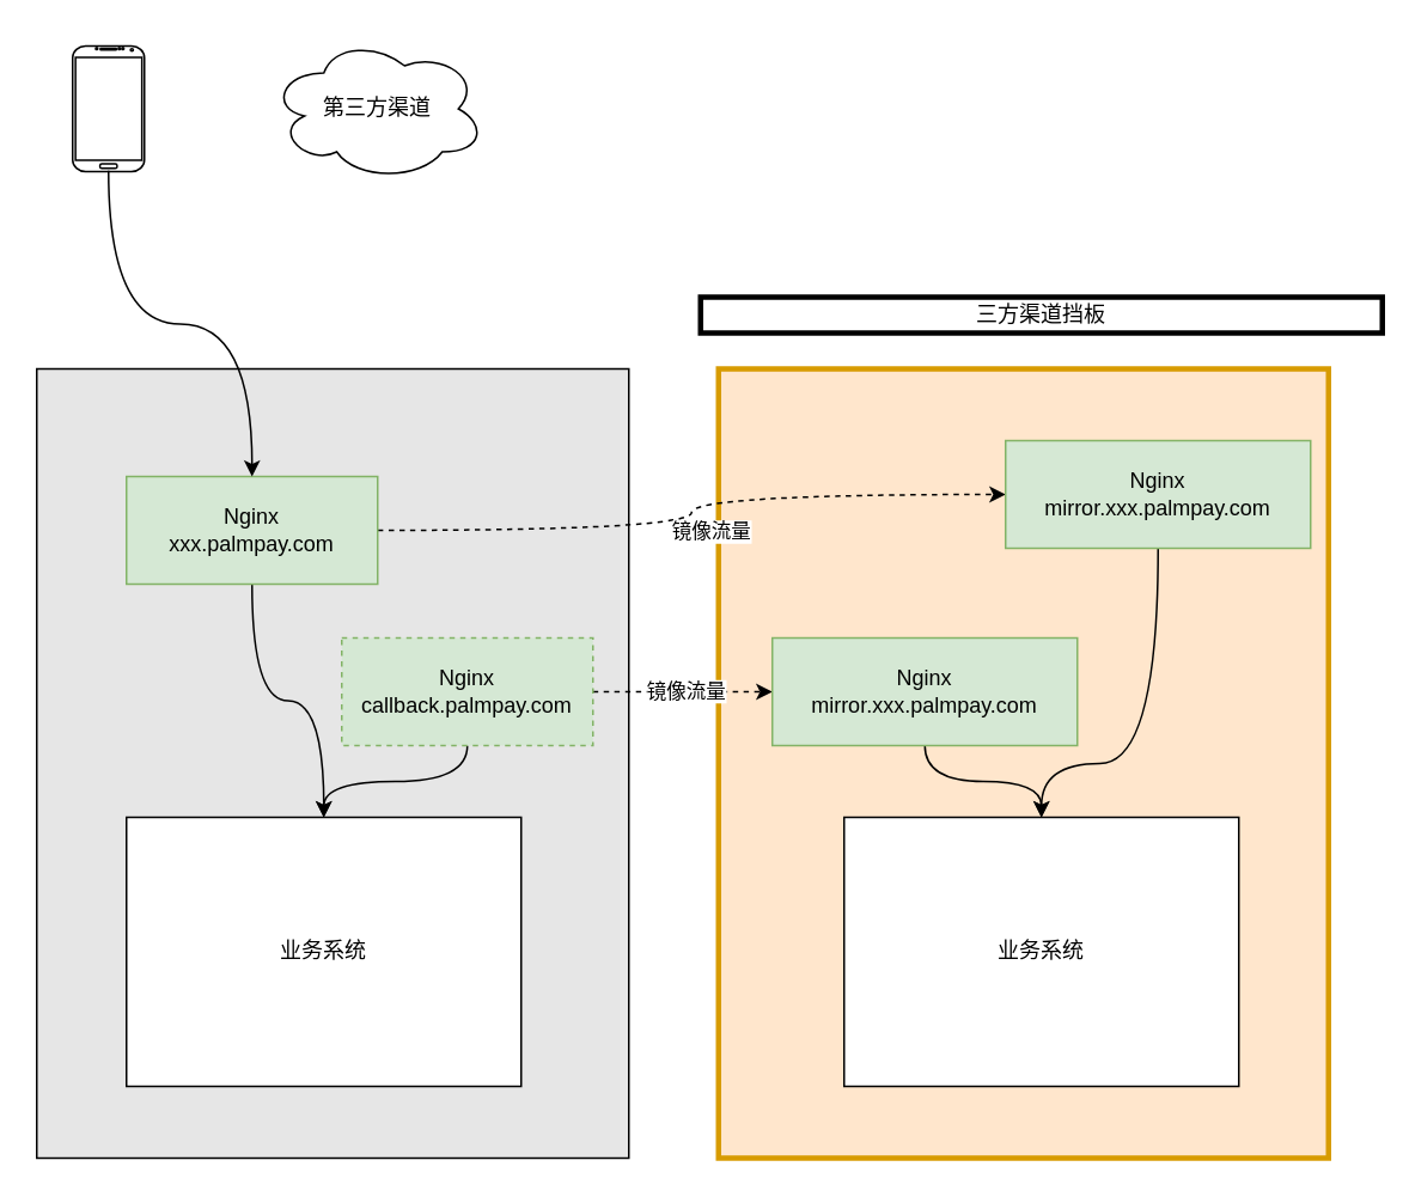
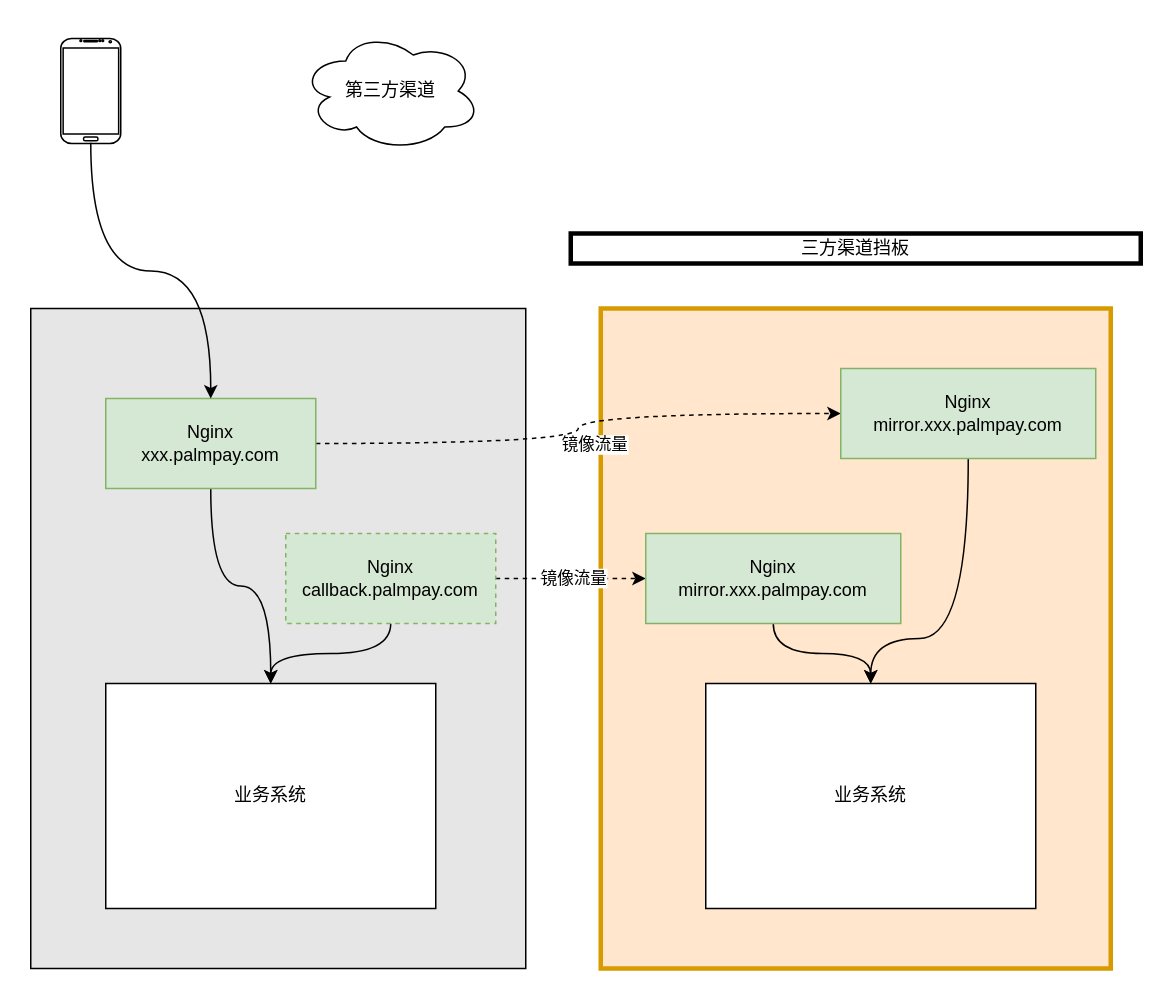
- <mxCell id="20" value="第三方渠道" style="ellipse;shape=cloud;whiteSpace=wrap;html=1;strokeColor=#000000;fillColor=#FFFFFF;" vertex="1" parent="1"><mxGeometry x="150" y="20" width="120" height="80" as="geometry" /></mxCell>
+ <mxCell id="20" value="第三方渠道" style="ellipse;shape=cloud;whiteSpace=wrap;html=1;strokeColor=#000000;fillColor=#FFFFFF;" vertex="1" parent="1"><mxGeometry x="200" y="20" width="120" height="80" as="geometry" /></mxCell>
- <mxCell id="21" value="三方渠道挡板" style="rounded=0;whiteSpace=wrap;html=1;strokeColor=#000000;strokeWidth=3;fillColor=#FFFFFF;" vertex="1" parent="1"><mxGeometry x="390" y="165" width="380" height="20" as="geometry" /></mxCell>
+ <mxCell id="21" value="三方渠道挡板" style="rounded=0;whiteSpace=wrap;html=1;strokeColor=#000000;strokeWidth=3;fillColor=#FFFFFF;" vertex="1" parent="1"><mxGeometry x="380" y="155" width="380" height="20" as="geometry" /></mxCell>
